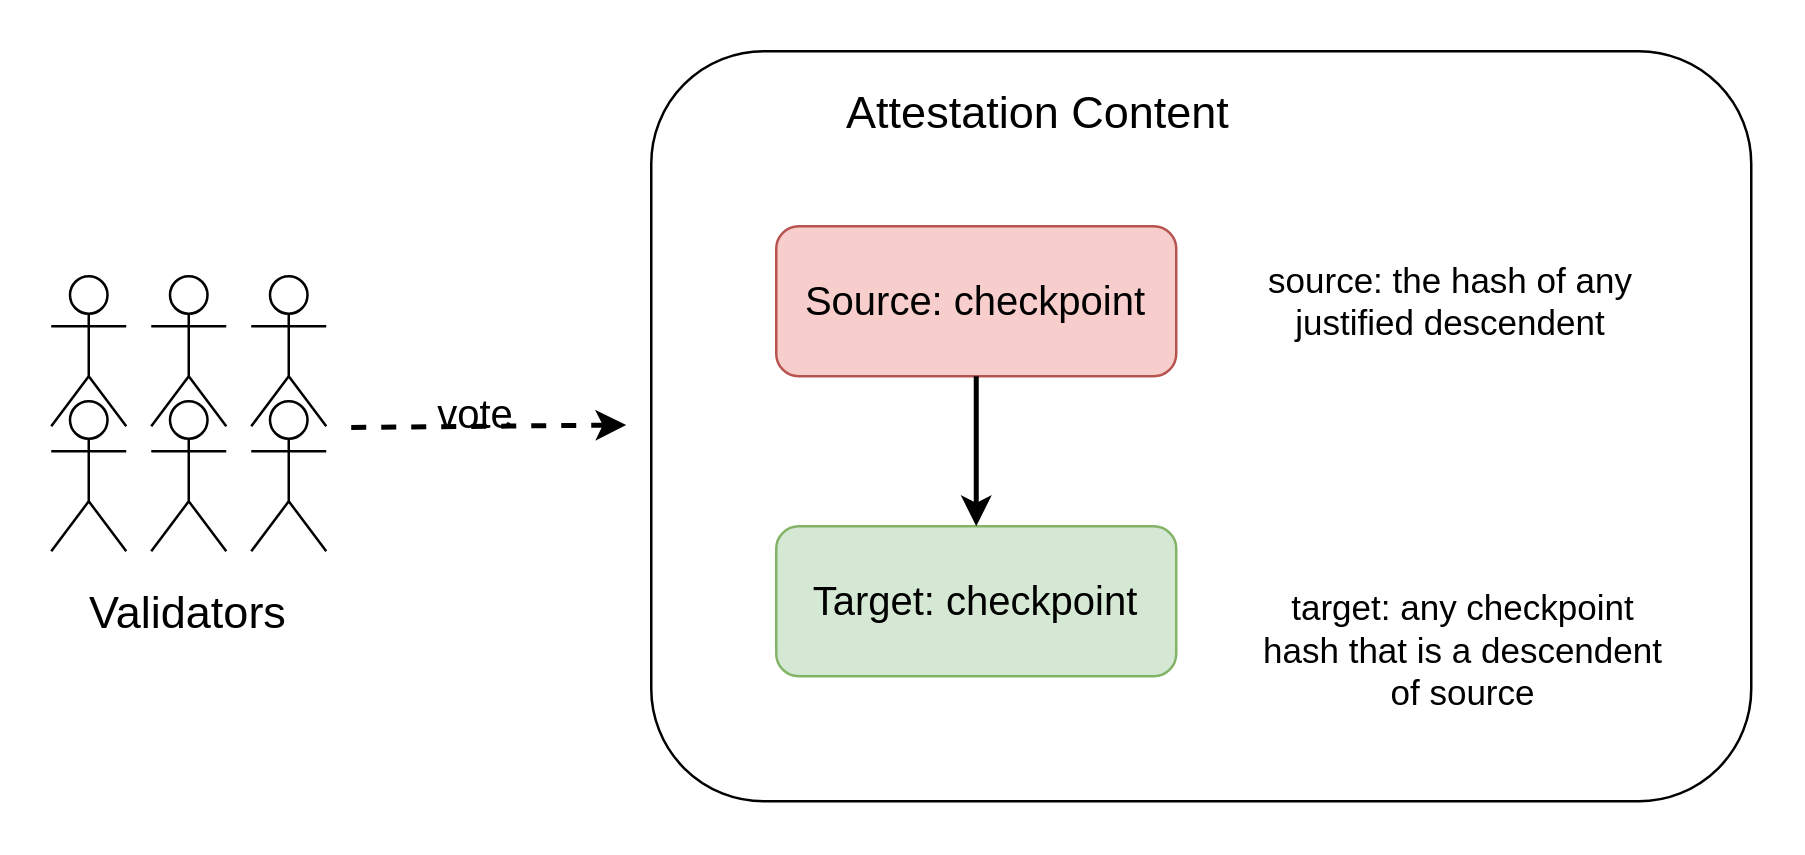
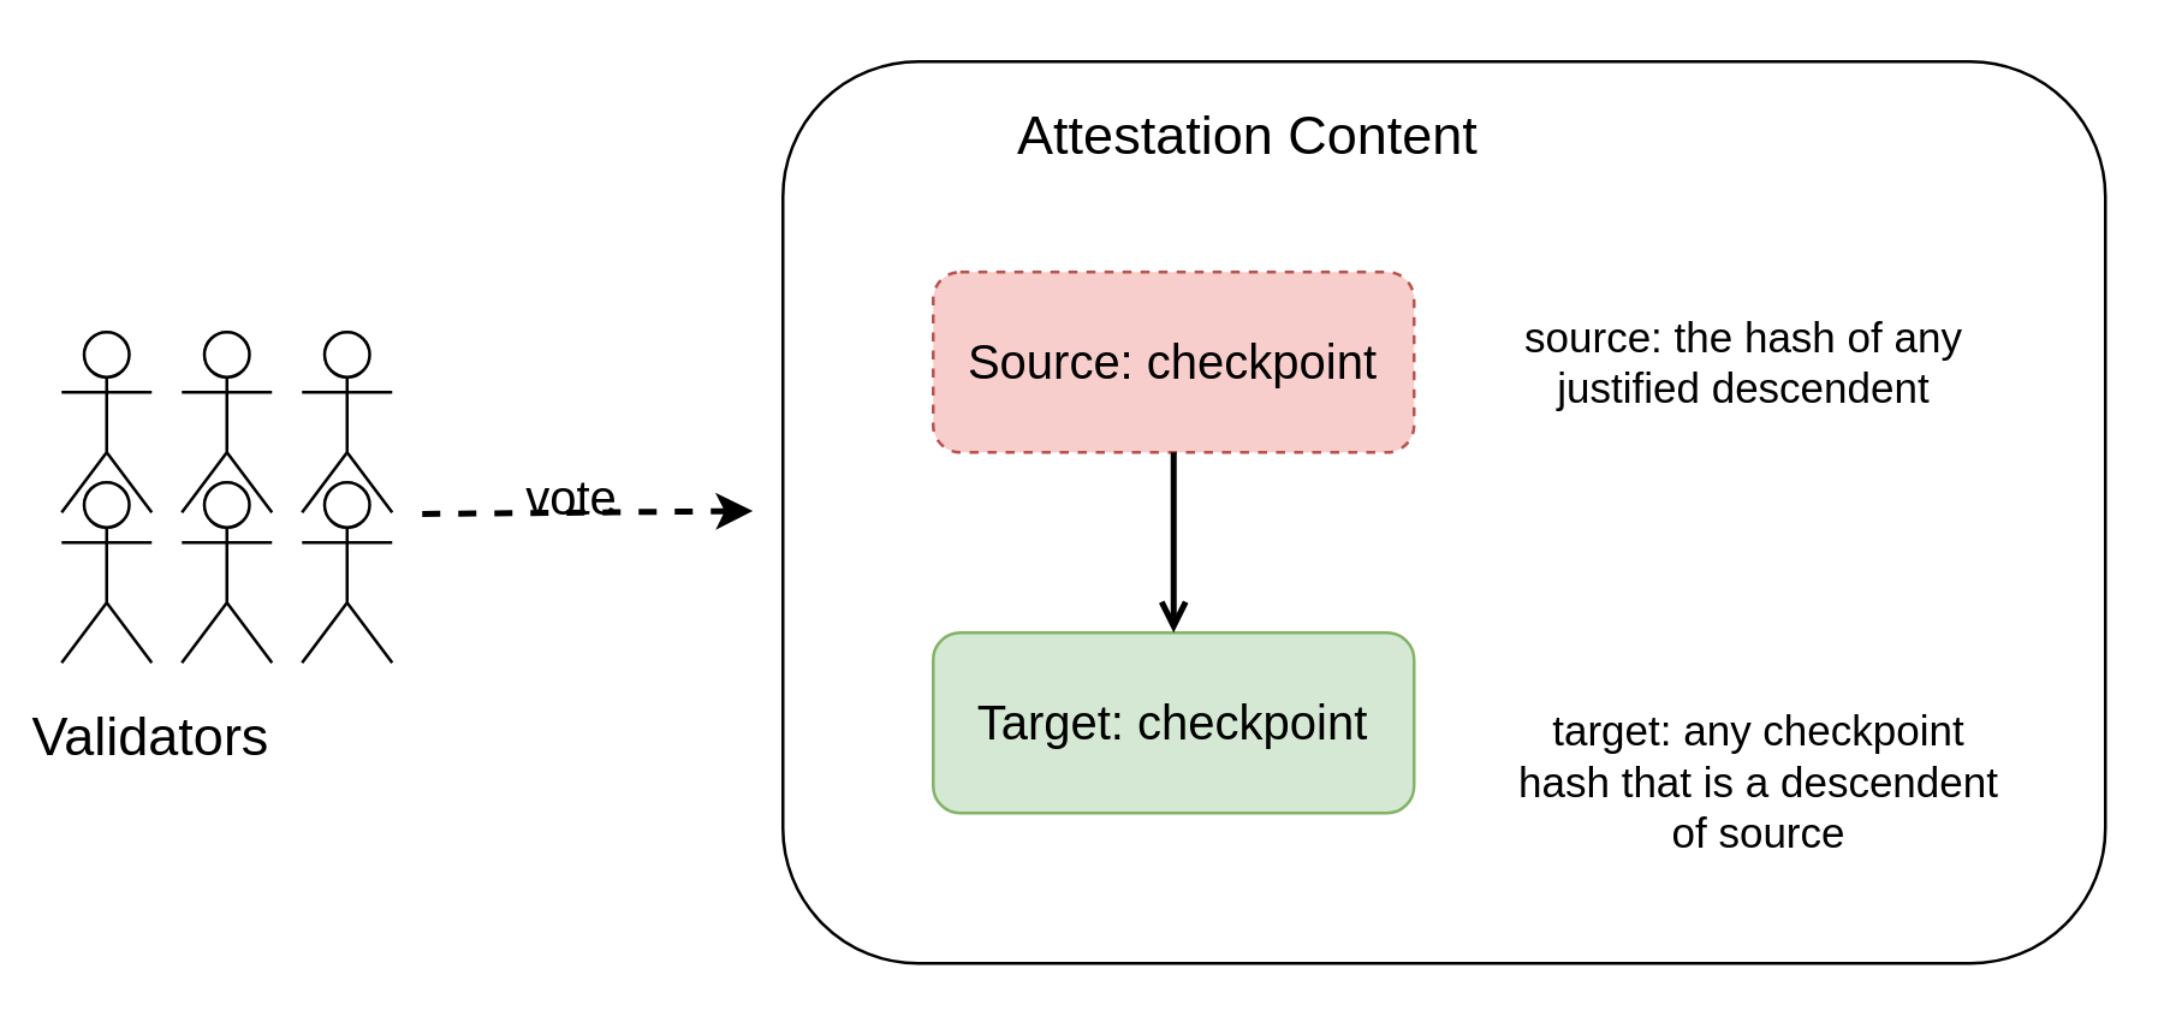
- <mxCell id="3" value="&lt;font style=&quot;font-size: 16px;&quot;&gt;Source: checkpoint&lt;/font&gt;" style="rounded=1;whiteSpace=wrap;html=1;fillColor=#f8cecc;strokeColor=#b85450;" vertex="1" parent="1"><mxGeometry x="310" y="90" width="160" height="60" as="geometry" /></mxCell>
+ <mxCell id="3" value="&lt;font style=&quot;font-size: 16px;&quot;&gt;Source: checkpoint&lt;/font&gt;" style="rounded=1;whiteSpace=wrap;html=1;fillColor=#f8cecc;strokeColor=#b85450;dashed=1;" vertex="1" parent="1"><mxGeometry x="310" y="90" width="160" height="60" as="geometry" /></mxCell>
- <mxCell id="7" value="" style="endArrow=classic;html=1;rounded=0;fontSize=14;strokeWidth=2;exitX=0.5;exitY=1;exitDx=0;exitDy=0;entryX=0.5;entryY=0;entryDx=0;entryDy=0;" edge="1" parent="1" source="3" target="4"><mxGeometry width="50" height="50" relative="1" as="geometry"><mxPoint x="350" y="230" as="sourcePoint" /><mxPoint x="400" y="180" as="targetPoint" /></mxGeometry></mxCell>
+ <mxCell id="7" value="" style="endArrow=open;html=1;rounded=0;fontSize=14;strokeWidth=2;exitX=0.5;exitY=1;exitDx=0;exitDy=0;entryX=0.5;entryY=0;entryDx=0;entryDy=0;" edge="1" parent="1" source="3" target="4"><mxGeometry width="50" height="50" relative="1" as="geometry"><mxPoint x="350" y="230" as="sourcePoint" /><mxPoint x="400" y="180" as="targetPoint" /></mxGeometry></mxCell>
- <mxCell id="14" value="Validators" style="text;html=1;strokeColor=none;fillColor=none;align=center;verticalAlign=middle;whiteSpace=wrap;rounded=0;fontSize=18;" vertex="1" parent="1"><mxGeometry x="45" y="230" width="60" height="30" as="geometry" /></mxCell>
+ <mxCell id="14" value="Validators" style="text;html=1;strokeColor=none;fillColor=none;align=center;verticalAlign=middle;whiteSpace=wrap;rounded=0;fontSize=18;" vertex="1" parent="1"><mxGeometry x="20" y="230" width="60" height="30" as="geometry" /></mxCell>
